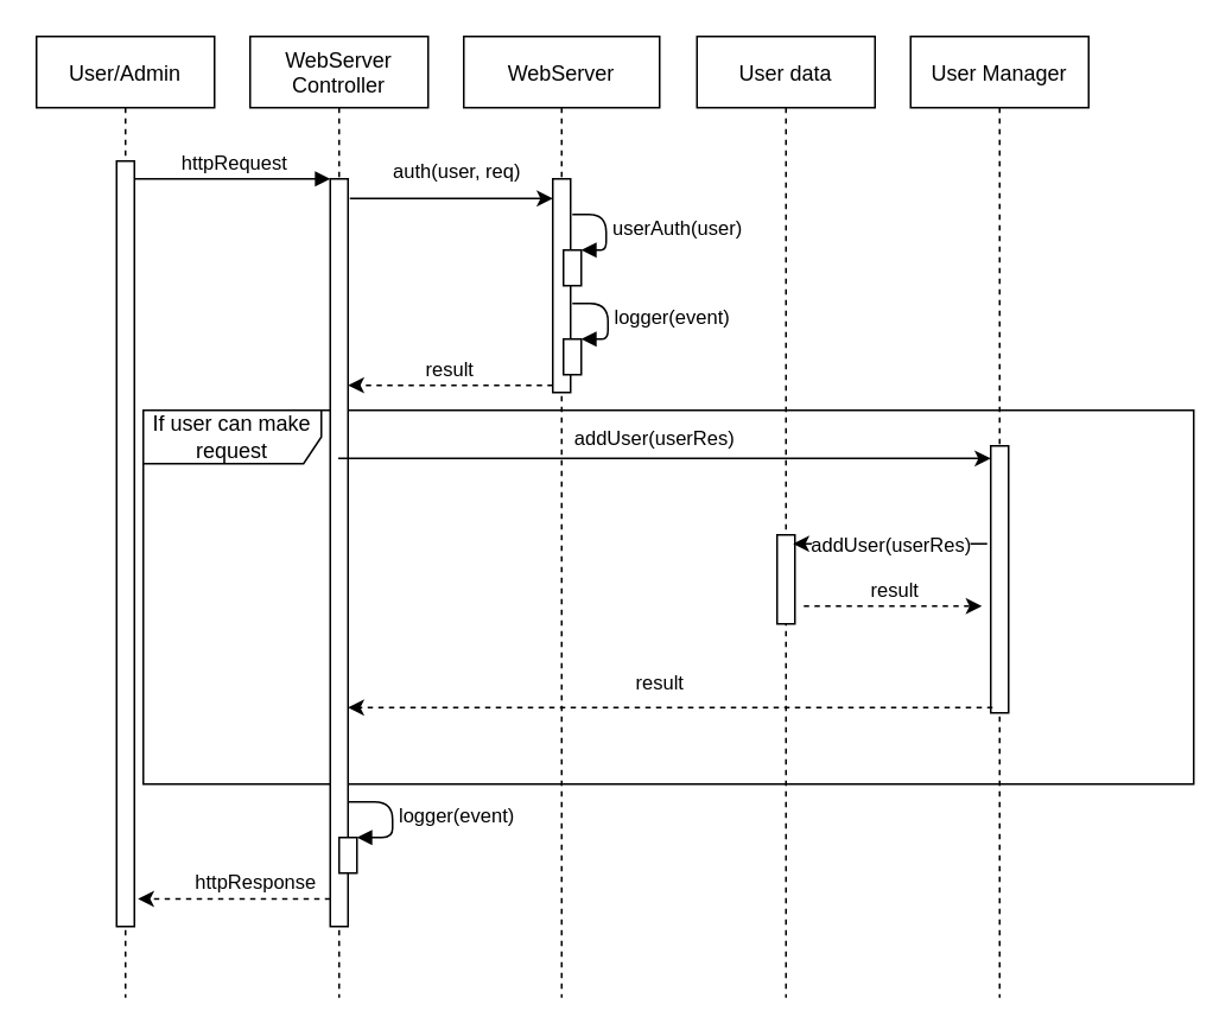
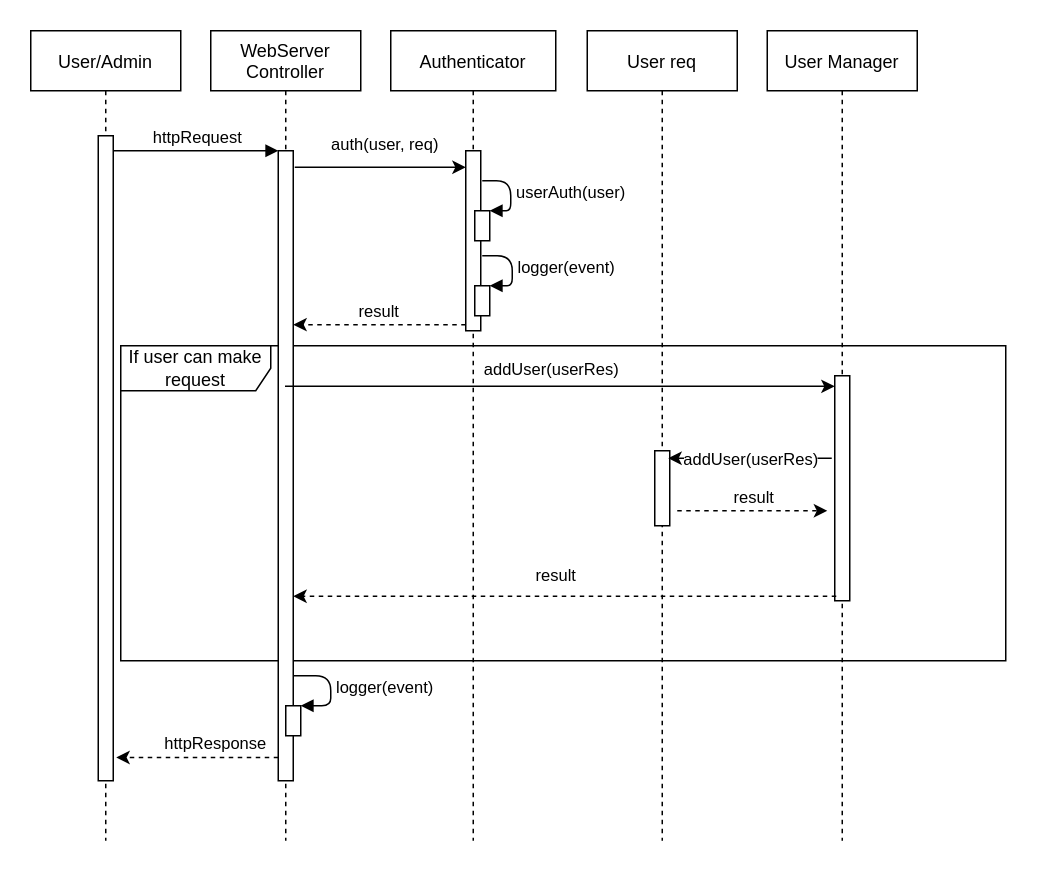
- <mxCell id="11" value="WebServer" style="shape=umlLifeline;perimeter=lifelinePerimeter;container=1;collapsible=0;recursiveResize=0;shadow=0;strokeWidth=1;" vertex="1" parent="1"><mxGeometry x="260" y="20" width="110" height="540" as="geometry" /></mxCell>
+ <mxCell id="11" value="Authenticator" style="shape=umlLifeline;perimeter=lifelinePerimeter;container=1;collapsible=0;recursiveResize=0;shadow=0;strokeWidth=1;" vertex="1" parent="1"><mxGeometry x="260" y="20" width="110" height="540" as="geometry" /></mxCell>
- <mxCell id="25" value="User data" style="shape=umlLifeline;perimeter=lifelinePerimeter;container=1;collapsible=0;recursiveResize=0;shadow=0;strokeWidth=1;" vertex="1" parent="1"><mxGeometry x="391" y="20" width="100" height="540" as="geometry" /></mxCell>
+ <mxCell id="25" value="User req" style="shape=umlLifeline;perimeter=lifelinePerimeter;container=1;collapsible=0;recursiveResize=0;shadow=0;strokeWidth=1;" vertex="1" parent="1"><mxGeometry x="391" y="20" width="100" height="540" as="geometry" /></mxCell>
